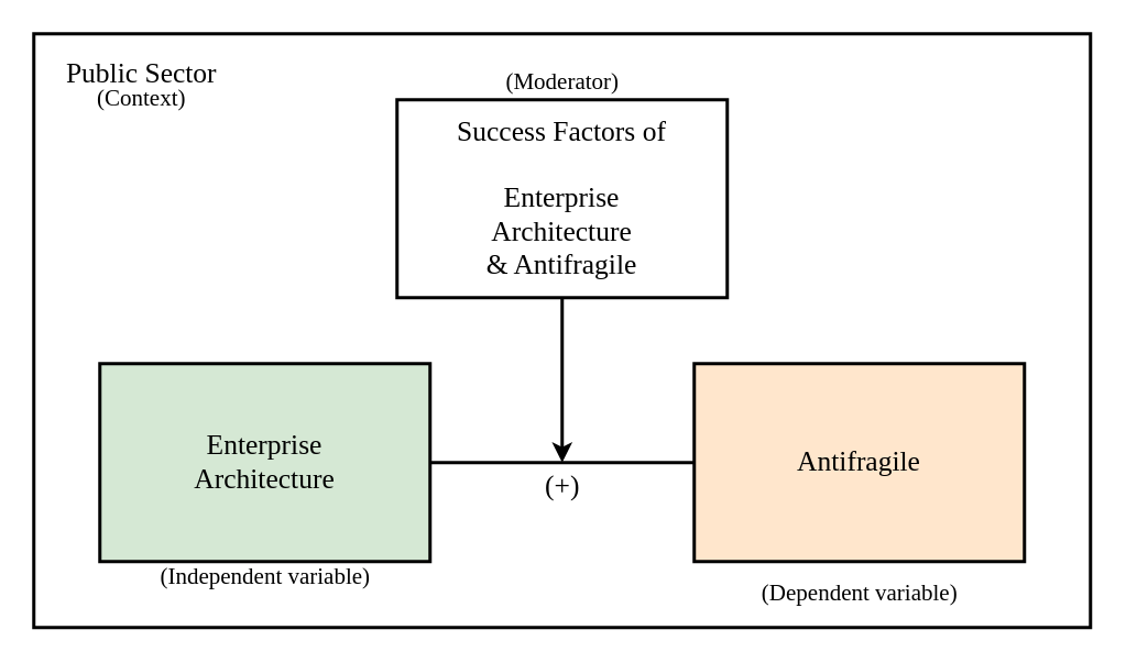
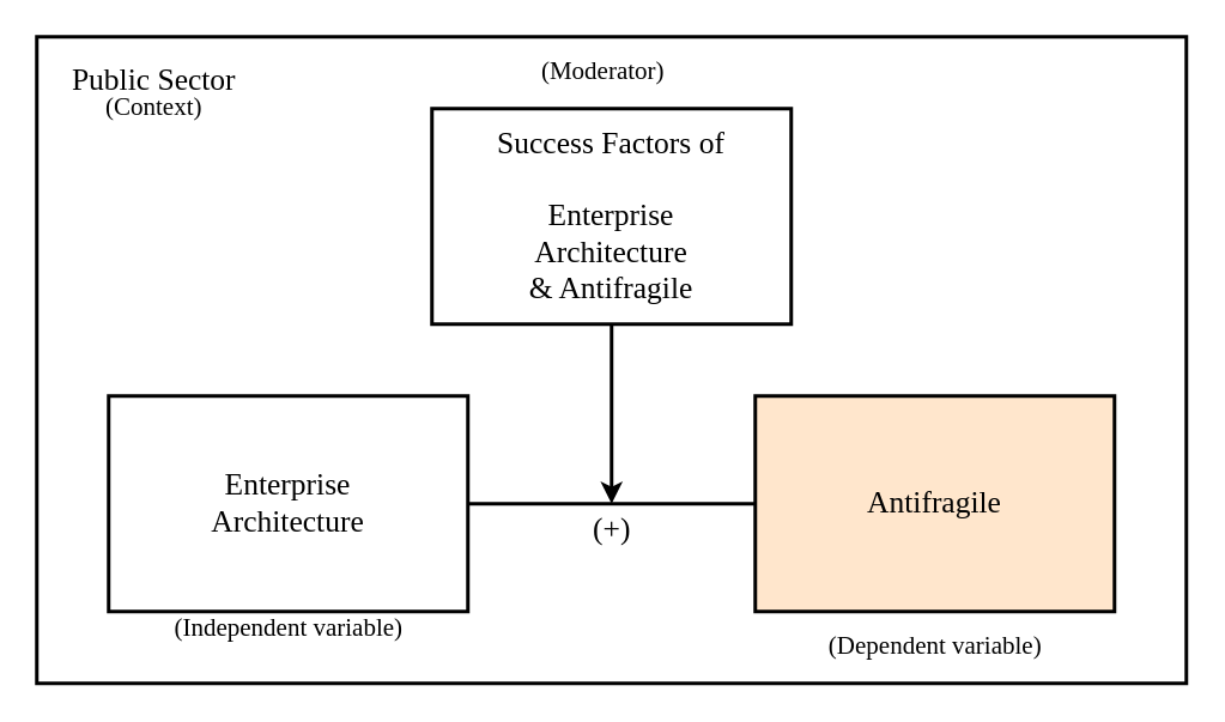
- <mxCell id="8" value="(Moderator)" style="text;html=1;align=center;verticalAlign=middle;resizable=0;points=[];autosize=1;strokeColor=none;fillColor=none;fontSize=14;fontFamily=CMU Sans Serif Medium;" parent="1" vertex="1"><mxGeometry x="300" y="40" width="80" height="20" as="geometry" /></mxCell>
+ <mxCell id="8" value="(Moderator)" style="text;html=1;align=center;verticalAlign=middle;resizable=0;points=[];autosize=1;strokeColor=none;fillColor=none;fontSize=14;fontFamily=CMU Sans Serif Medium;" parent="1" vertex="1"><mxGeometry x="295" y="30" width="80" height="20" as="geometry" /></mxCell>
- <mxCell id="4" value="Enterprise&lt;br style=&quot;font-size: 17px;&quot;&gt;Architecture" style="rounded=0;whiteSpace=wrap;html=1;fontFamily=CMU Sans Serif Medium;fontSize=17;strokeWidth=2;fontStyle=0;fillColor=#d5e8d4;" parent="1" vertex="1"><mxGeometry x="60" y="220" width="200" height="120" as="geometry" /></mxCell>
+ <mxCell id="4" value="Enterprise&lt;br style=&quot;font-size: 17px;&quot;&gt;Architecture" style="rounded=0;whiteSpace=wrap;html=1;fontFamily=CMU Sans Serif Medium;fontSize=17;strokeWidth=2;fontStyle=0" parent="1" vertex="1"><mxGeometry x="60" y="220" width="200" height="120" as="geometry" /></mxCell>
